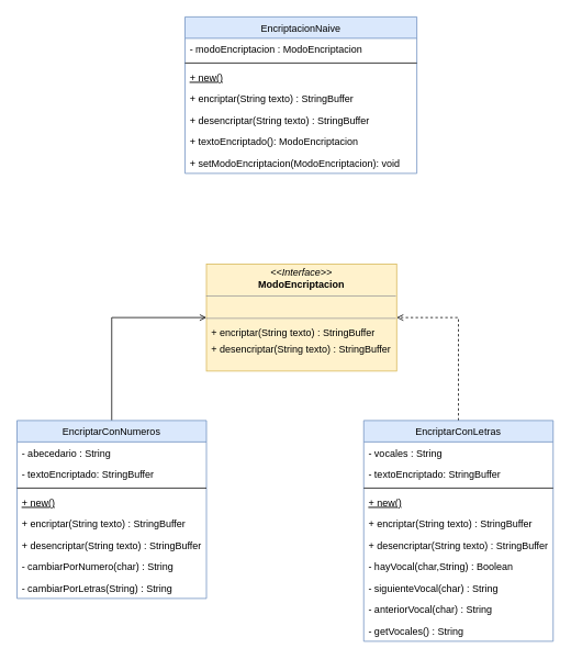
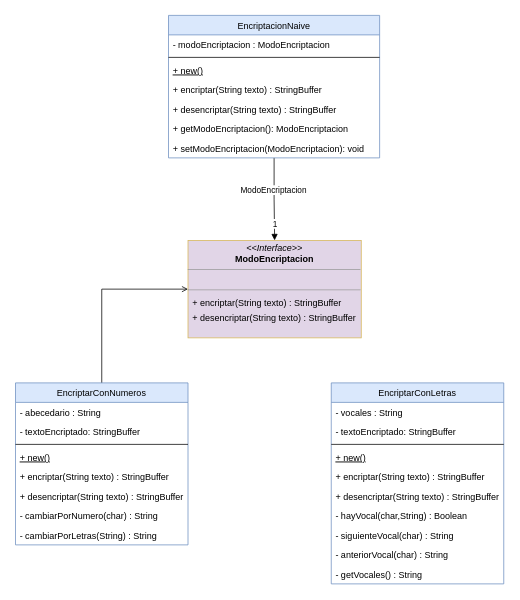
- <mxCell id="11" value="+ textoEncriptado(): ModoEncriptacion" style="text;align=left;verticalAlign=top;spacingLeft=4;spacingRight=4;overflow=hidden;rotatable=0;points=[[0,0.5],[1,0.5]];portConstraint=eastwest;" parent="5" vertex="1"><mxGeometry y="138" width="281.5" height="26" as="geometry" /></mxCell>
+ <mxCell id="11" value="+ getModoEncriptacion(): ModoEncriptacion" style="text;align=left;verticalAlign=top;spacingLeft=4;spacingRight=4;overflow=hidden;rotatable=0;points=[[0,0.5],[1,0.5]];portConstraint=eastwest;" parent="5" vertex="1"><mxGeometry y="138" width="281.5" height="26" as="geometry" /></mxCell>
+ <mxCell id="2" style="edgeStyle=orthogonalEdgeStyle;rounded=0;orthogonalLoop=1;jettySize=auto;html=1;endArrow=block;endFill=1;" parent="1" source="5" target="35" edge="1"><mxGeometry relative="1" as="geometry" /></mxCell>
+ <mxCell id="3" value="1" style="edgeLabel;html=1;align=center;verticalAlign=middle;resizable=0;points=[];" parent="2" vertex="1" connectable="0"><mxGeometry x="0.7" y="2" relative="1" as="geometry"><mxPoint x="-2" y="-6" as="offset" /></mxGeometry></mxCell>
+ <mxCell id="4" value="ModoEncriptacion" style="edgeLabel;html=1;align=center;verticalAlign=middle;resizable=0;points=[];" parent="2" vertex="1" connectable="0"><mxGeometry x="-0.235" y="-1" relative="1" as="geometry"><mxPoint as="offset" /></mxGeometry></mxCell>
- <mxCell id="35" value="&lt;p style=&quot;margin: 0px ; margin-top: 4px ; text-align: center&quot;&gt;&lt;i&gt;&amp;lt;&amp;lt;Interface&amp;gt;&amp;gt;&lt;/i&gt;&lt;br&gt;&lt;b&gt;ModoEncriptacion&lt;/b&gt;&lt;/p&gt;&lt;hr size=&quot;1&quot;&gt;&lt;p style=&quot;margin: 0px ; margin-left: 4px&quot;&gt;&lt;br&gt;&lt;/p&gt;&lt;hr size=&quot;1&quot;&gt;&lt;p style=&quot;margin: 0px ; margin-left: 4px&quot;&gt;&lt;br&gt;&lt;/p&gt;" style="verticalAlign=top;align=left;overflow=fill;fontSize=12;fontFamily=Helvetica;html=1;fillColor=#fff2cc;strokeColor=#d6b656;" parent="1" vertex="1"><mxGeometry x="250" y="320" width="231" height="130" as="geometry" /></mxCell>
+ <mxCell id="35" value="&lt;p style=&quot;margin: 0px ; margin-top: 4px ; text-align: center&quot;&gt;&lt;i&gt;&amp;lt;&amp;lt;Interface&amp;gt;&amp;gt;&lt;/i&gt;&lt;br&gt;&lt;b&gt;ModoEncriptacion&lt;/b&gt;&lt;/p&gt;&lt;hr size=&quot;1&quot;&gt;&lt;p style=&quot;margin: 0px ; margin-left: 4px&quot;&gt;&lt;br&gt;&lt;/p&gt;&lt;hr size=&quot;1&quot;&gt;&lt;p style=&quot;margin: 0px ; margin-left: 4px&quot;&gt;&lt;br&gt;&lt;/p&gt;" style="verticalAlign=top;align=left;overflow=fill;fontSize=12;fontFamily=Helvetica;html=1;fillColor=#e1d5e7;strokeColor=#d6b656;" parent="1" vertex="1"><mxGeometry x="250" y="320" width="231" height="130" as="geometry" /></mxCell>
- <mxCell id="13" style="edgeStyle=orthogonalEdgeStyle;rounded=0;orthogonalLoop=1;jettySize=auto;html=1;entryX=1;entryY=0.5;entryDx=0;entryDy=0;dashed=1;endArrow=open;endFill=0;" parent="1" source="14" target="35" edge="1"><mxGeometry relative="1" as="geometry" /></mxCell>
